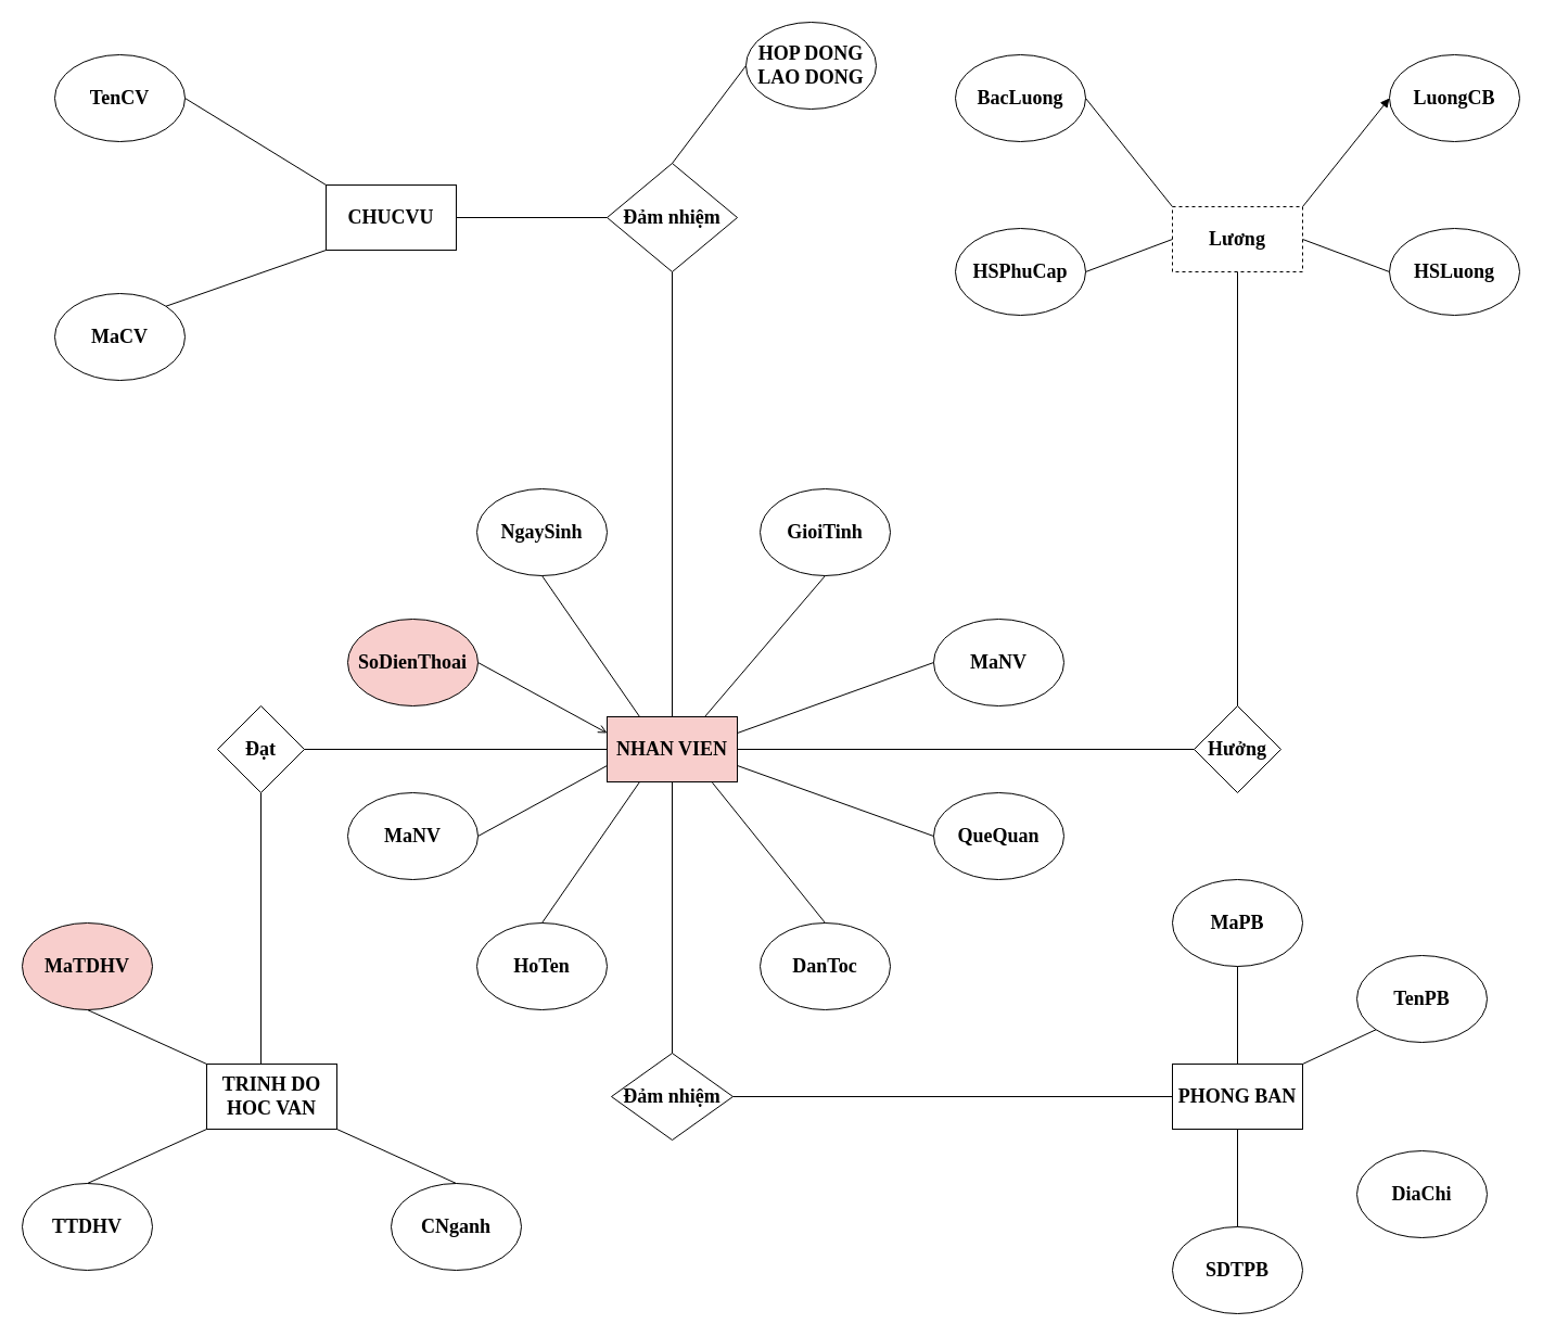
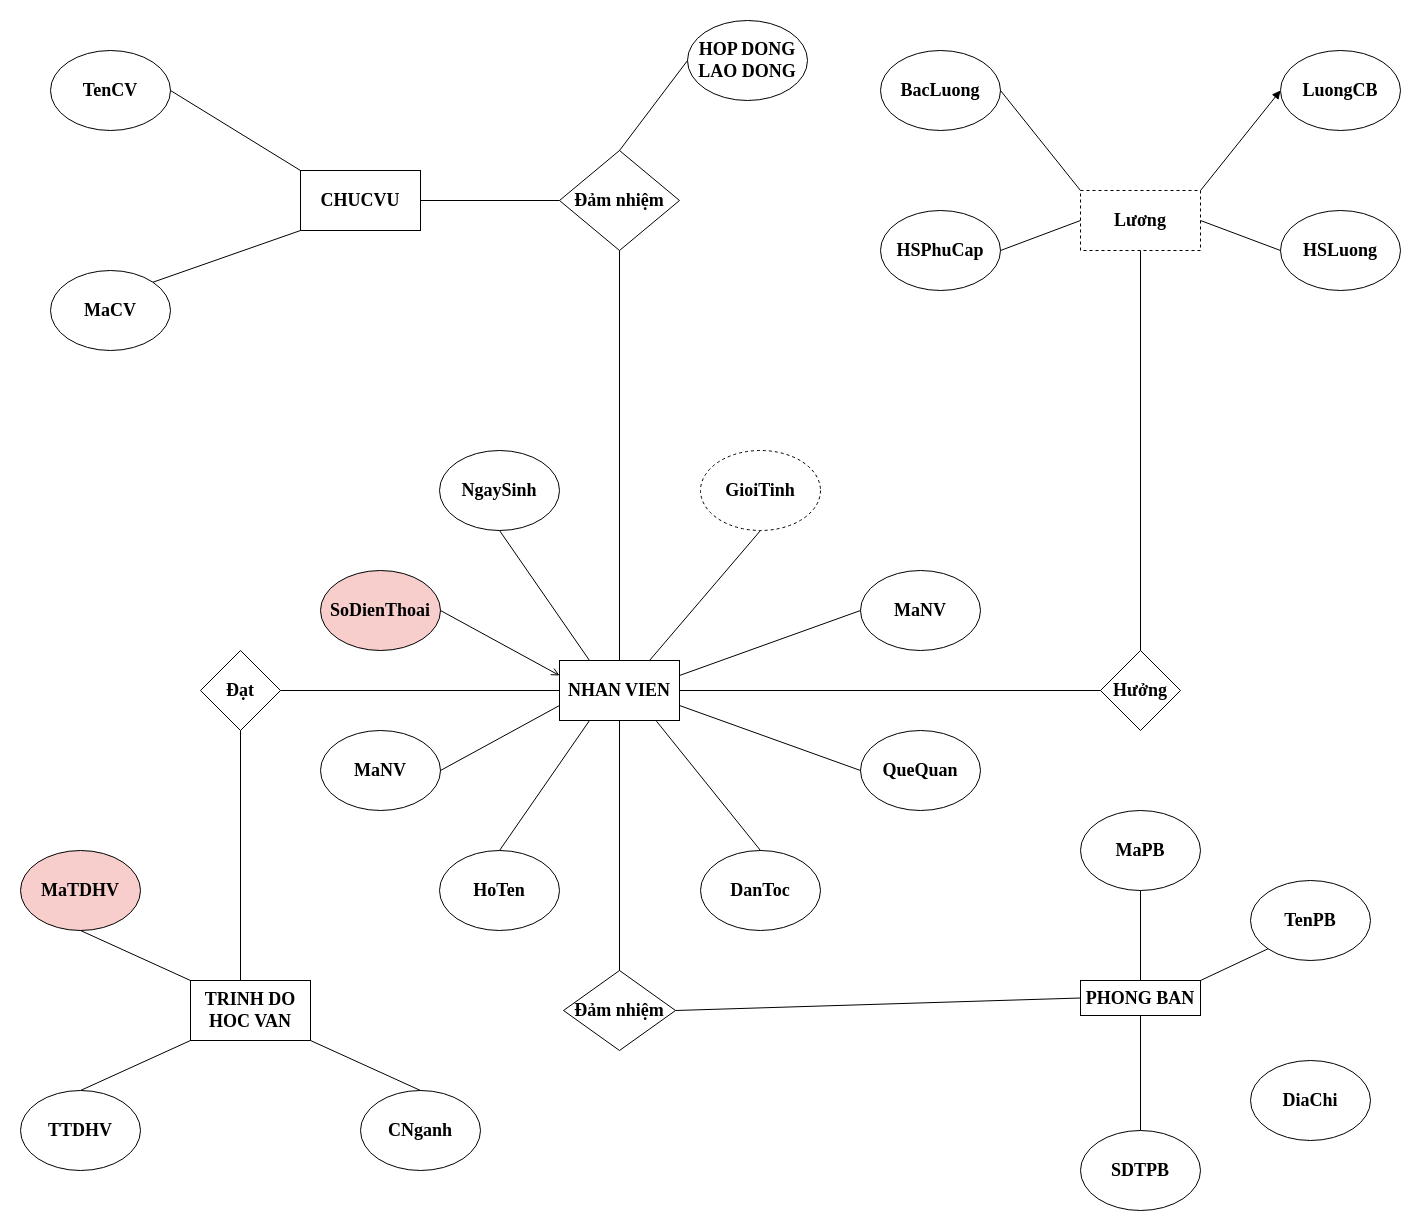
- <mxCell id="48" value="&lt;b&gt;GioiTinh&lt;/b&gt;" style="ellipse;whiteSpace=wrap;html=1;fontFamily=Times New Roman;fontSize=18;" vertex="1" parent="1"><mxGeometry x="700" y="450" width="120" height="80" as="geometry" /></mxCell>
+ <mxCell id="48" value="&lt;b&gt;GioiTinh&lt;/b&gt;" style="ellipse;whiteSpace=wrap;html=1;fontFamily=Times New Roman;fontSize=18;dashed=1;" vertex="1" parent="1"><mxGeometry x="700" y="450" width="120" height="80" as="geometry" /></mxCell>
- <mxCell id="11" value="&lt;b&gt;NHAN VIEN&lt;/b&gt;" style="rounded=0;whiteSpace=wrap;html=1;fontFamily=Times New Roman;fontSize=18;fillColor=#f8cecc;" vertex="1" parent="1"><mxGeometry x="559" y="660" width="120" height="60" as="geometry" /></mxCell>
+ <mxCell id="11" value="&lt;b&gt;NHAN VIEN&lt;/b&gt;" style="rounded=0;whiteSpace=wrap;html=1;fontFamily=Times New Roman;fontSize=18;" vertex="1" parent="1"><mxGeometry x="559" y="660" width="120" height="60" as="geometry" /></mxCell>
- <mxCell id="23" value="&lt;b&gt;PHONG BAN&lt;/b&gt;" style="rounded=0;whiteSpace=wrap;html=1;fontFamily=Times New Roman;fontSize=18;" vertex="1" parent="1"><mxGeometry x="1080" y="980" width="120" height="60" as="geometry" /></mxCell>
+ <mxCell id="23" value="&lt;b&gt;PHONG BAN&lt;/b&gt;" style="rounded=0;whiteSpace=wrap;html=1;fontFamily=Times New Roman;fontSize=18;" vertex="1" parent="1"><mxGeometry x="1080" y="980" width="120" height="35" as="geometry" /></mxCell>
